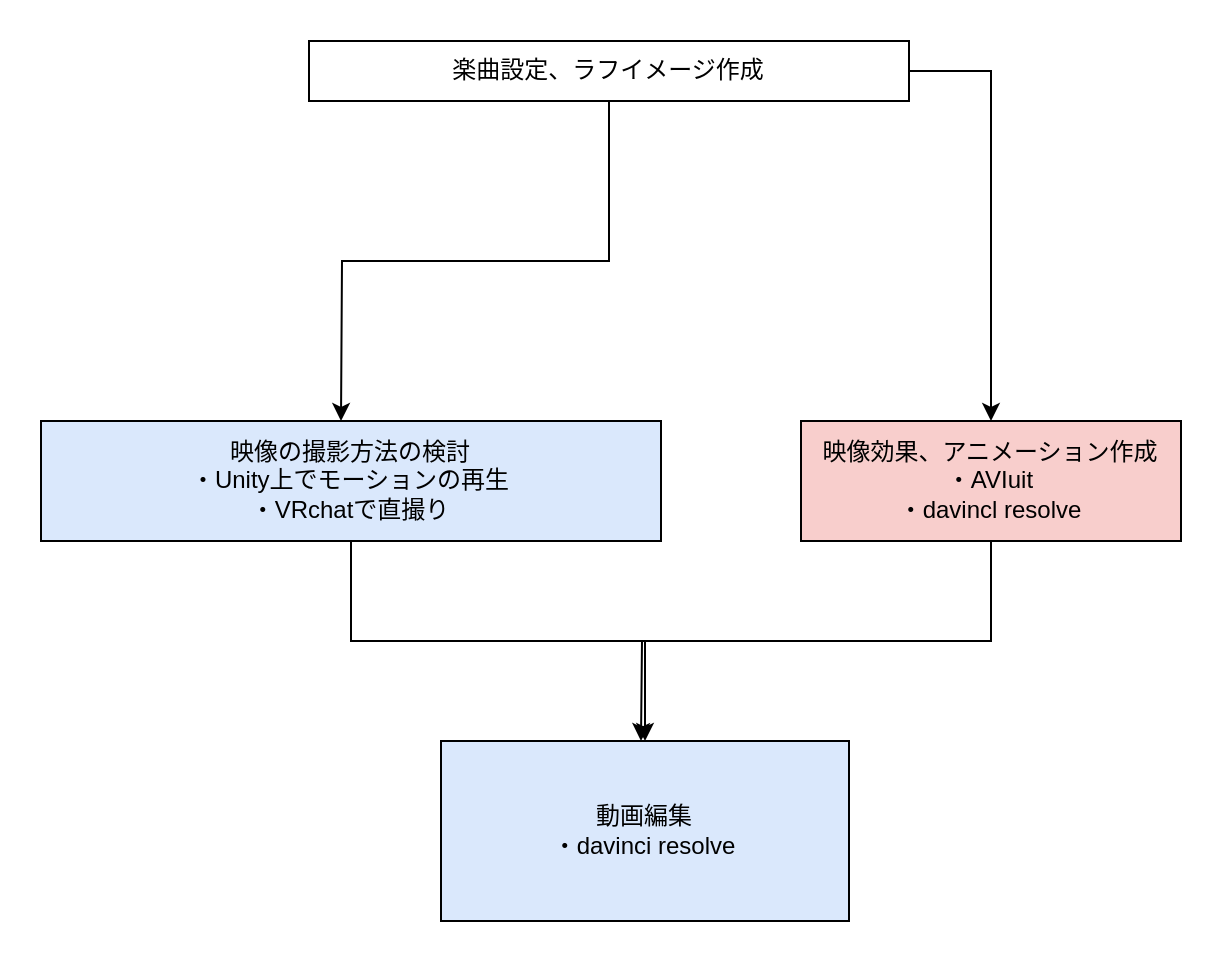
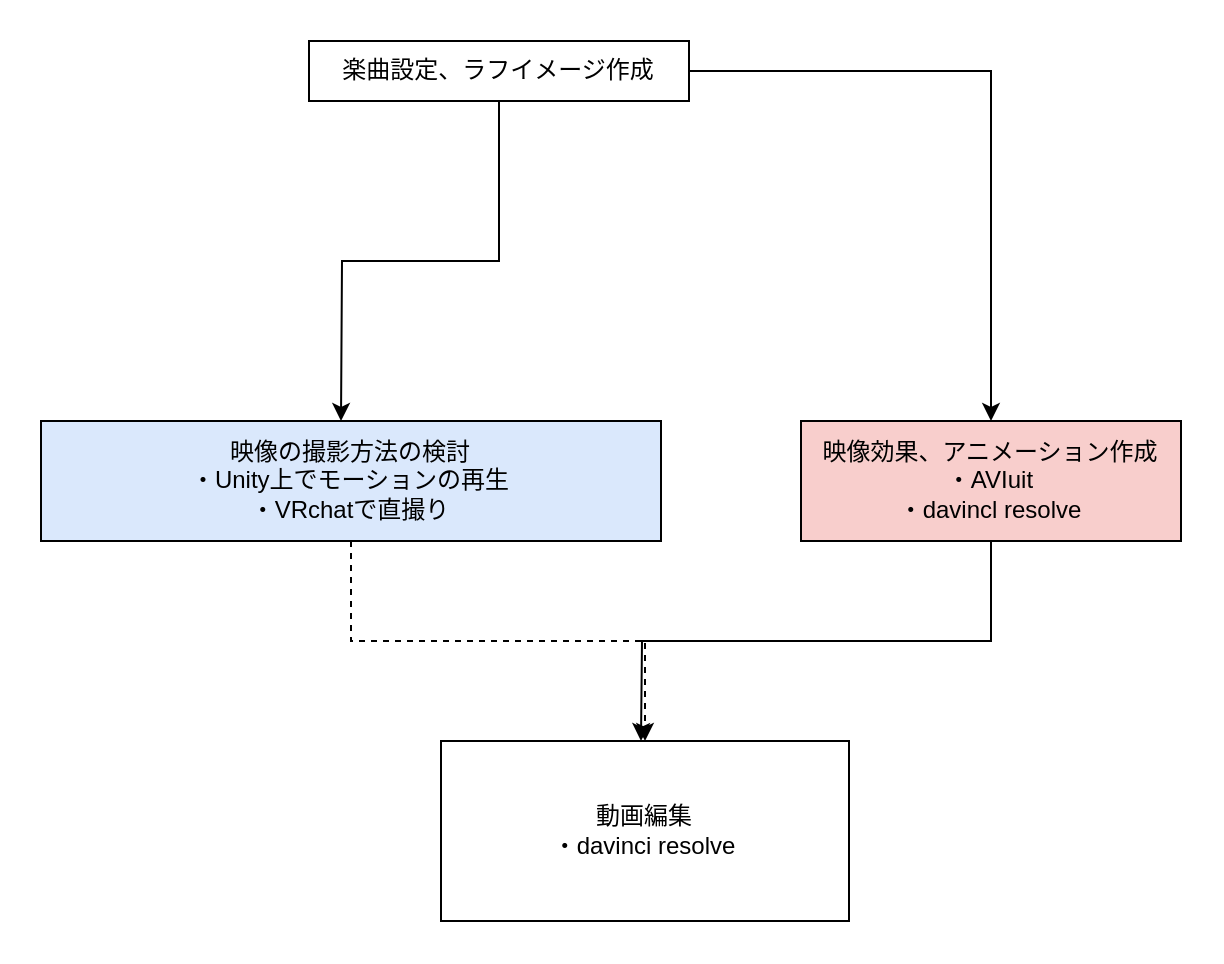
- <mxCell id="4" value="&lt;font style=&quot;vertical-align: inherit;&quot;&gt;&lt;font style=&quot;vertical-align: inherit;&quot;&gt;&lt;font style=&quot;vertical-align: inherit;&quot;&gt;&lt;font style=&quot;vertical-align: inherit;&quot;&gt;楽曲設定、ラフイメージ作成&lt;/font&gt;&lt;/font&gt;&lt;/font&gt;&lt;/font&gt;" style="rounded=0;whiteSpace=wrap;html=1;" vertex="1" parent="1"><mxGeometry x="154" y="20" width="300" height="30" as="geometry" /></mxCell>
+ <mxCell id="4" value="&lt;font style=&quot;vertical-align: inherit;&quot;&gt;&lt;font style=&quot;vertical-align: inherit;&quot;&gt;&lt;font style=&quot;vertical-align: inherit;&quot;&gt;&lt;font style=&quot;vertical-align: inherit;&quot;&gt;楽曲設定、ラフイメージ作成&lt;/font&gt;&lt;/font&gt;&lt;/font&gt;&lt;/font&gt;" style="rounded=0;whiteSpace=wrap;html=1;" vertex="1" parent="1"><mxGeometry x="154" y="20" width="190" height="30" as="geometry" /></mxCell>
- <mxCell id="5" style="edgeStyle=orthogonalEdgeStyle;rounded=0;orthogonalLoop=1;jettySize=auto;html=1;exitX=0.5;exitY=1;exitDx=0;exitDy=0;entryX=0.5;entryY=0;entryDx=0;entryDy=0;" edge="1" parent="1" source="6" target="9"><mxGeometry relative="1" as="geometry" /></mxCell>
+ <mxCell id="5" style="edgeStyle=orthogonalEdgeStyle;rounded=0;orthogonalLoop=1;jettySize=auto;html=1;exitX=0.5;exitY=1;exitDx=0;exitDy=0;entryX=0.5;entryY=0;entryDx=0;entryDy=0;dashed=1;" edge="1" parent="1" source="6" target="9"><mxGeometry relative="1" as="geometry" /></mxCell>
- <mxCell id="9" value="&lt;font style=&quot;vertical-align: inherit;&quot;&gt;&lt;font style=&quot;vertical-align: inherit;&quot;&gt;&lt;font style=&quot;vertical-align: inherit;&quot;&gt;&lt;font style=&quot;vertical-align: inherit;&quot;&gt;動画編集&lt;/font&gt;&lt;/font&gt;&lt;br&gt;&lt;font style=&quot;vertical-align: inherit;&quot;&gt;&lt;font style=&quot;vertical-align: inherit;&quot;&gt;・davinci resolve&lt;/font&gt;&lt;/font&gt;&lt;br&gt;&lt;/font&gt;&lt;/font&gt;" style="whiteSpace=wrap;html=1;fillColor=#dae8fc;" vertex="1" parent="1"><mxGeometry x="220" y="370" width="204" height="90" as="geometry" /></mxCell>
+ <mxCell id="9" value="&lt;font style=&quot;vertical-align: inherit;&quot;&gt;&lt;font style=&quot;vertical-align: inherit;&quot;&gt;&lt;font style=&quot;vertical-align: inherit;&quot;&gt;&lt;font style=&quot;vertical-align: inherit;&quot;&gt;動画編集&lt;/font&gt;&lt;/font&gt;&lt;br&gt;&lt;font style=&quot;vertical-align: inherit;&quot;&gt;&lt;font style=&quot;vertical-align: inherit;&quot;&gt;・davinci resolve&lt;/font&gt;&lt;/font&gt;&lt;br&gt;&lt;/font&gt;&lt;/font&gt;" style="whiteSpace=wrap;html=1;" vertex="1" parent="1"><mxGeometry x="220" y="370" width="204" height="90" as="geometry" /></mxCell>
